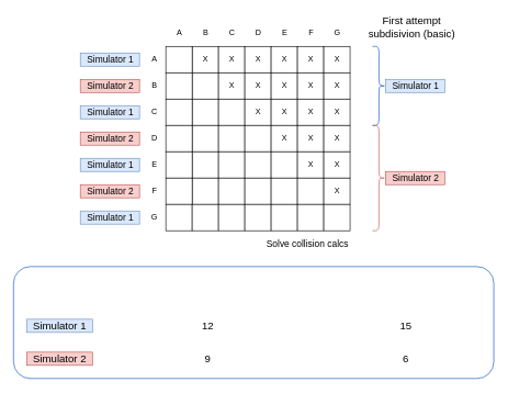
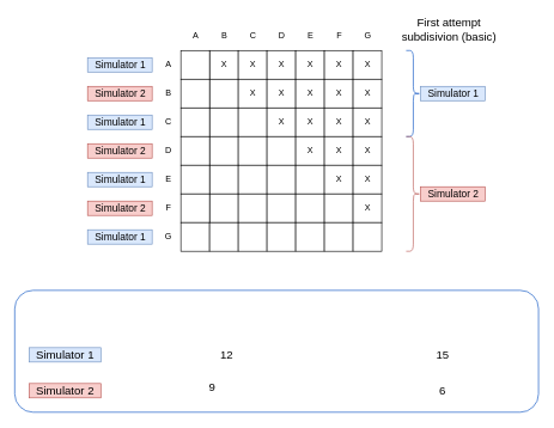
- <mxCell id="66" value="Solve collision calcs" style="text;html=1;strokeColor=none;fillColor=none;align=center;verticalAlign=middle;whiteSpace=wrap;rounded=0;fontSize=14;" vertex="1" parent="1"><mxGeometry x="401.5" y="360" width="130" height="20" as="geometry" /></mxCell>
- <mxCell id="83" value="9" style="text;html=1;align=center;verticalAlign=middle;resizable=0;points=[];autosize=1;fontSize=16;" vertex="1" parent="1"><mxGeometry x="304.5" y="534.5" width="20" height="20" as="geometry" /></mxCell>
+ <mxCell id="83" value="9" style="text;html=1;align=center;verticalAlign=middle;resizable=0;points=[];autosize=1;fontSize=16;" vertex="1" parent="1"><mxGeometry x="284.5" y="529.5" width="20" height="20" as="geometry" /></mxCell>
